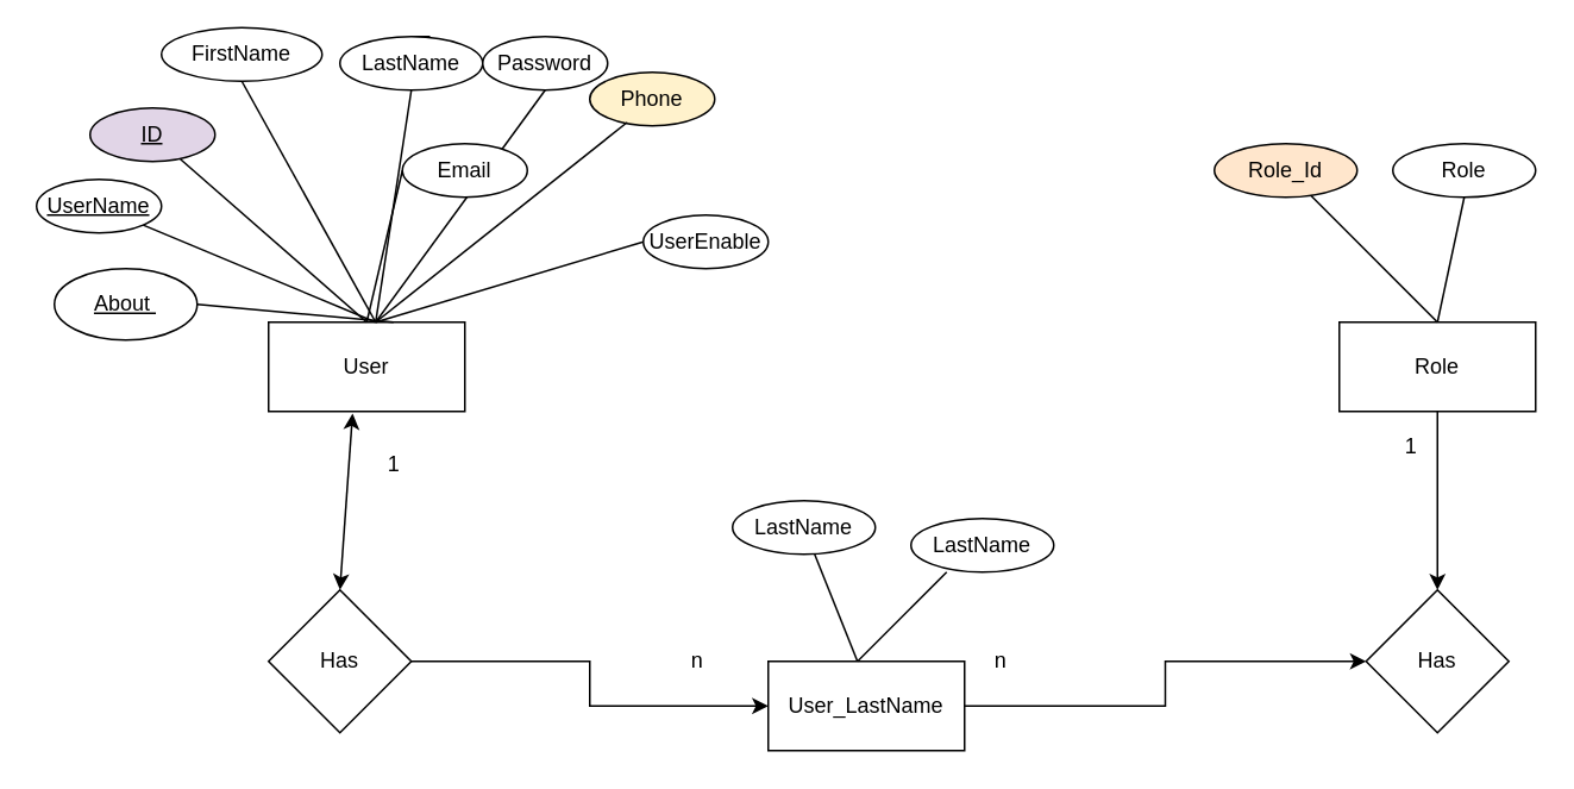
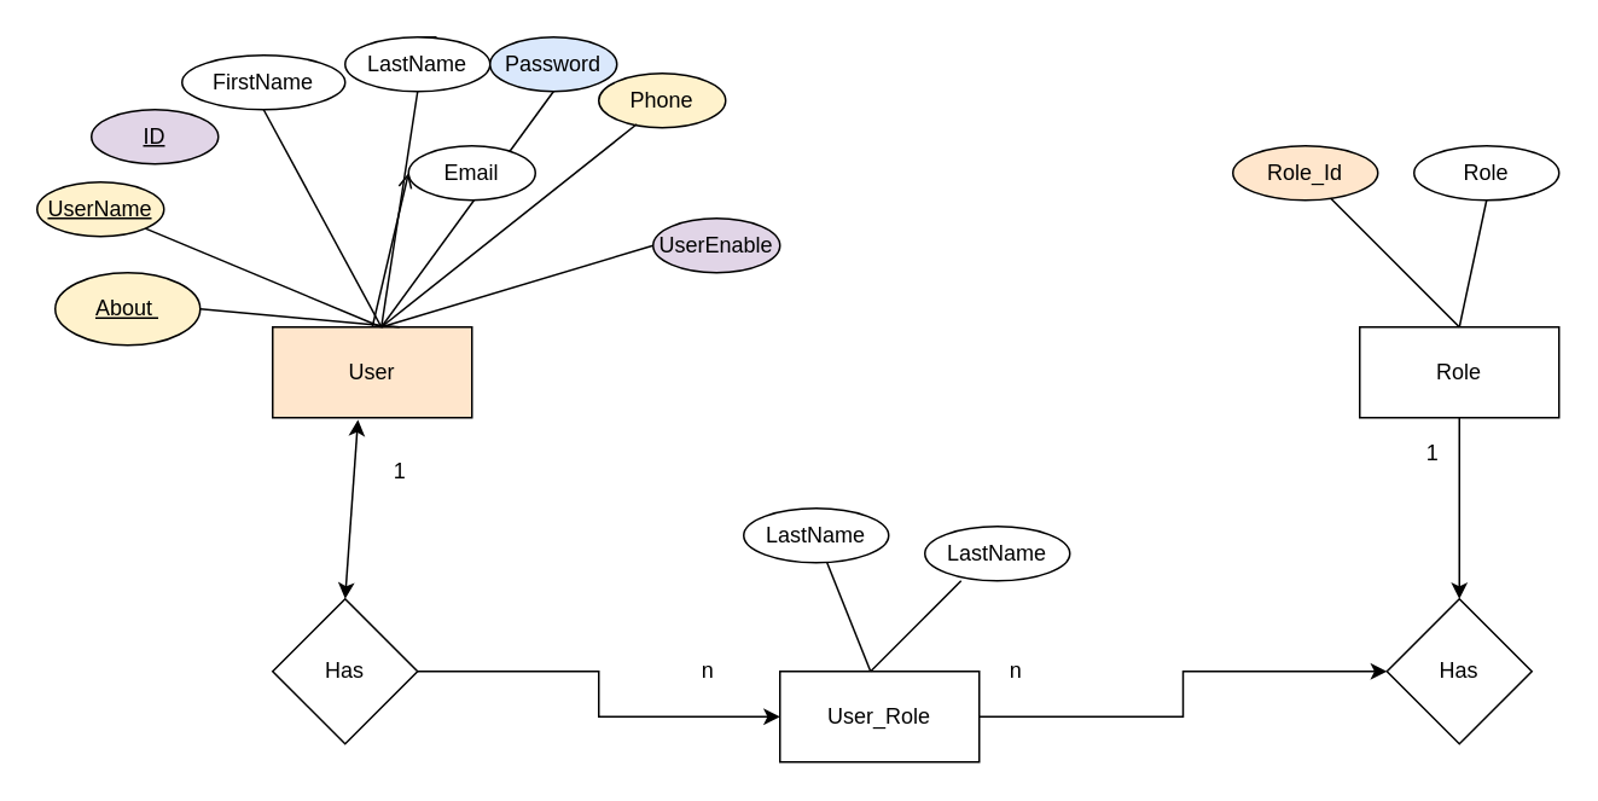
- <mxCell id="5" value="FirstName" style="ellipse;whiteSpace=wrap;html=1;" vertex="1" parent="1"><mxGeometry x="90" y="15" width="90" height="30" as="geometry" /></mxCell>
+ <mxCell id="5" value="FirstName" style="ellipse;whiteSpace=wrap;html=1;" vertex="1" parent="1"><mxGeometry x="100" y="30" width="90" height="30" as="geometry" /></mxCell>
- <mxCell id="10" value="Password" style="ellipse;whiteSpace=wrap;html=1;" vertex="1" parent="1"><mxGeometry x="270" width="70" height="30" as="geometry" y="20" /></mxCell>
+ <mxCell id="10" value="Password" style="ellipse;whiteSpace=wrap;html=1;fillColor=#dae8fc;" vertex="1" parent="1"><mxGeometry x="270" width="70" height="30" as="geometry" y="20" /></mxCell>
- <mxCell id="15" value="" style="endArrow=none;html=1;rounded=0;entryX=0;entryY=0.5;entryDx=0;entryDy=0;exitX=0.5;exitY=0;exitDx=0;exitDy=0;" edge="1" parent="1" source="2" target="14"><mxGeometry width="50" height="50" relative="1" as="geometry"><mxPoint x="220" y="190" as="sourcePoint" /><mxPoint x="371" y="87.99" as="targetPoint" /></mxGeometry></mxCell>
+ <mxCell id="15" value="" style="endArrow=open;html=1;rounded=0;entryX=0;entryY=0.5;entryDx=0;entryDy=0;exitX=0.5;exitY=0;exitDx=0;exitDy=0;" edge="1" parent="1" source="2" target="14"><mxGeometry width="50" height="50" relative="1" as="geometry"><mxPoint x="220" y="190" as="sourcePoint" /><mxPoint x="371" y="87.99" as="targetPoint" /></mxGeometry></mxCell>
- <mxCell id="18" value="&lt;u&gt;UserName&lt;/u&gt;" style="ellipse;whiteSpace=wrap;html=1;" vertex="1" parent="1"><mxGeometry x="20" y="100" width="70" height="30" as="geometry" /></mxCell>
+ <mxCell id="18" value="&lt;u&gt;UserName&lt;/u&gt;" style="ellipse;whiteSpace=wrap;html=1;fillColor=#fff2cc;" vertex="1" parent="1"><mxGeometry x="20" y="100" width="70" height="30" as="geometry" /></mxCell>
- <mxCell id="4" value="" style="endArrow=none;html=1;rounded=0;exitX=0.5;exitY=0;exitDx=0;exitDy=0;" edge="1" parent="1" source="2" target="3"><mxGeometry width="50" height="50" relative="1" as="geometry"><mxPoint x="180" y="180" as="sourcePoint" /><mxPoint x="230" y="130" as="targetPoint" /></mxGeometry></mxCell>
- <mxCell id="16" value="UserEnable" style="ellipse;whiteSpace=wrap;html=1;" vertex="1" parent="1"><mxGeometry x="360" y="120" width="70" height="30" as="geometry" /></mxCell>
+ <mxCell id="16" value="UserEnable" style="ellipse;whiteSpace=wrap;html=1;fillColor=#e1d5e7;" vertex="1" parent="1"><mxGeometry x="360" y="120" width="70" height="30" as="geometry" /></mxCell>
- <mxCell id="20" value="&lt;u&gt;About&amp;nbsp;&lt;/u&gt;" style="ellipse;whiteSpace=wrap;html=1;" vertex="1" parent="1"><mxGeometry x="30" y="150" width="80" height="40" as="geometry" /></mxCell>
+ <mxCell id="20" value="&lt;u&gt;About&amp;nbsp;&lt;/u&gt;" style="ellipse;whiteSpace=wrap;html=1;fillColor=#fff2cc;" vertex="1" parent="1"><mxGeometry x="30" y="150" width="80" height="40" as="geometry" /></mxCell>
- <mxCell id="2" value="User" style="rounded=0;whiteSpace=wrap;html=1;" vertex="1" parent="1"><mxGeometry x="150" y="180" width="110" height="50" as="geometry" /></mxCell>
+ <mxCell id="2" value="User" style="rounded=0;whiteSpace=wrap;html=1;fillColor=#ffe6cc;" vertex="1" parent="1"><mxGeometry x="150" y="180" width="110" height="50" as="geometry" /></mxCell>
- <mxCell id="25" value="User_LastName" style="rounded=0;whiteSpace=wrap;html=1;" vertex="1" parent="1"><mxGeometry x="430" y="370" width="110" height="50" as="geometry" /></mxCell>
+ <mxCell id="25" value="User_Role" style="rounded=0;whiteSpace=wrap;html=1;" vertex="1" parent="1"><mxGeometry x="430" y="370" width="110" height="50" as="geometry" /></mxCell>
